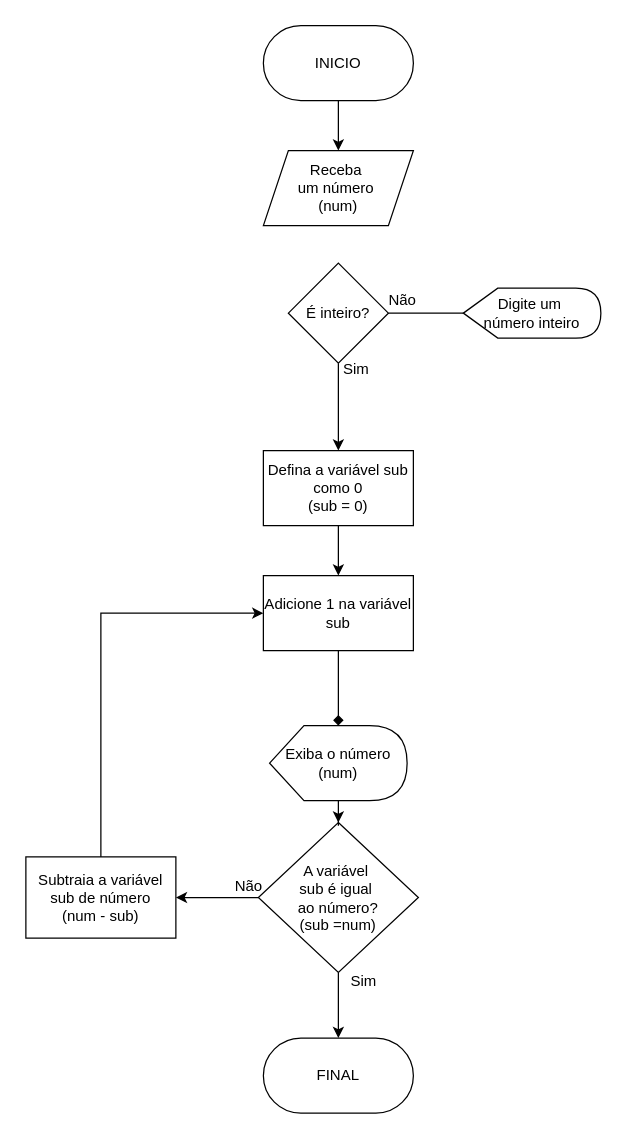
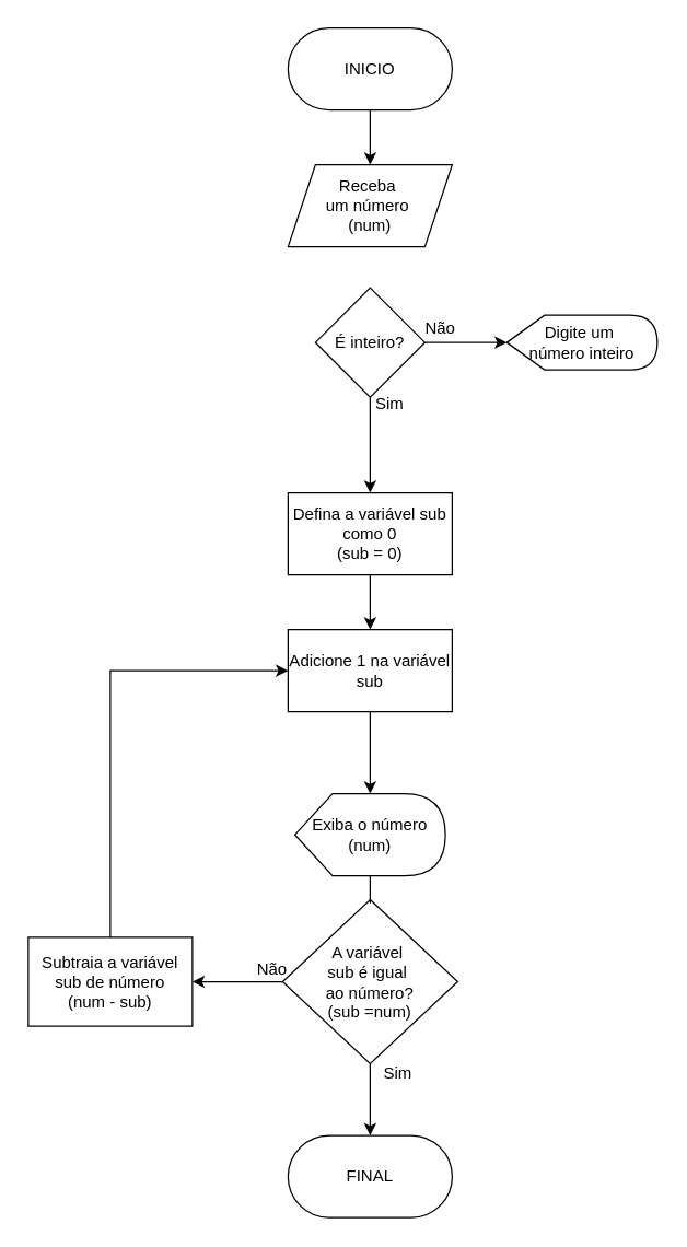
- <mxCell id="5" style="edgeStyle=orthogonalEdgeStyle;rounded=0;orthogonalLoop=1;jettySize=auto;html=1;endArrow=none;" edge="1" parent="1" source="7" target="9"><mxGeometry relative="1" as="geometry" /></mxCell>
+ <mxCell id="5" style="edgeStyle=orthogonalEdgeStyle;rounded=0;orthogonalLoop=1;jettySize=auto;html=1;" edge="1" parent="1" source="7" target="9"><mxGeometry relative="1" as="geometry" /></mxCell>
- <mxCell id="12" style="edgeStyle=orthogonalEdgeStyle;rounded=0;orthogonalLoop=1;jettySize=auto;html=1;endArrow=diamond;" edge="1" parent="1" source="13" target="20"><mxGeometry relative="1" as="geometry" /></mxCell>
+ <mxCell id="12" style="edgeStyle=orthogonalEdgeStyle;rounded=0;orthogonalLoop=1;jettySize=auto;html=1;" edge="1" parent="1" source="13" target="20"><mxGeometry relative="1" as="geometry" /></mxCell>
- <mxCell id="19" style="edgeStyle=orthogonalEdgeStyle;rounded=0;orthogonalLoop=1;jettySize=auto;html=1;" edge="1" parent="1" source="20" target="18"><mxGeometry relative="1" as="geometry" /></mxCell>
+ <mxCell id="19" style="edgeStyle=orthogonalEdgeStyle;rounded=0;orthogonalLoop=1;jettySize=auto;html=1;endArrow=none;" edge="1" parent="1" source="20" target="18"><mxGeometry relative="1" as="geometry" /></mxCell>
